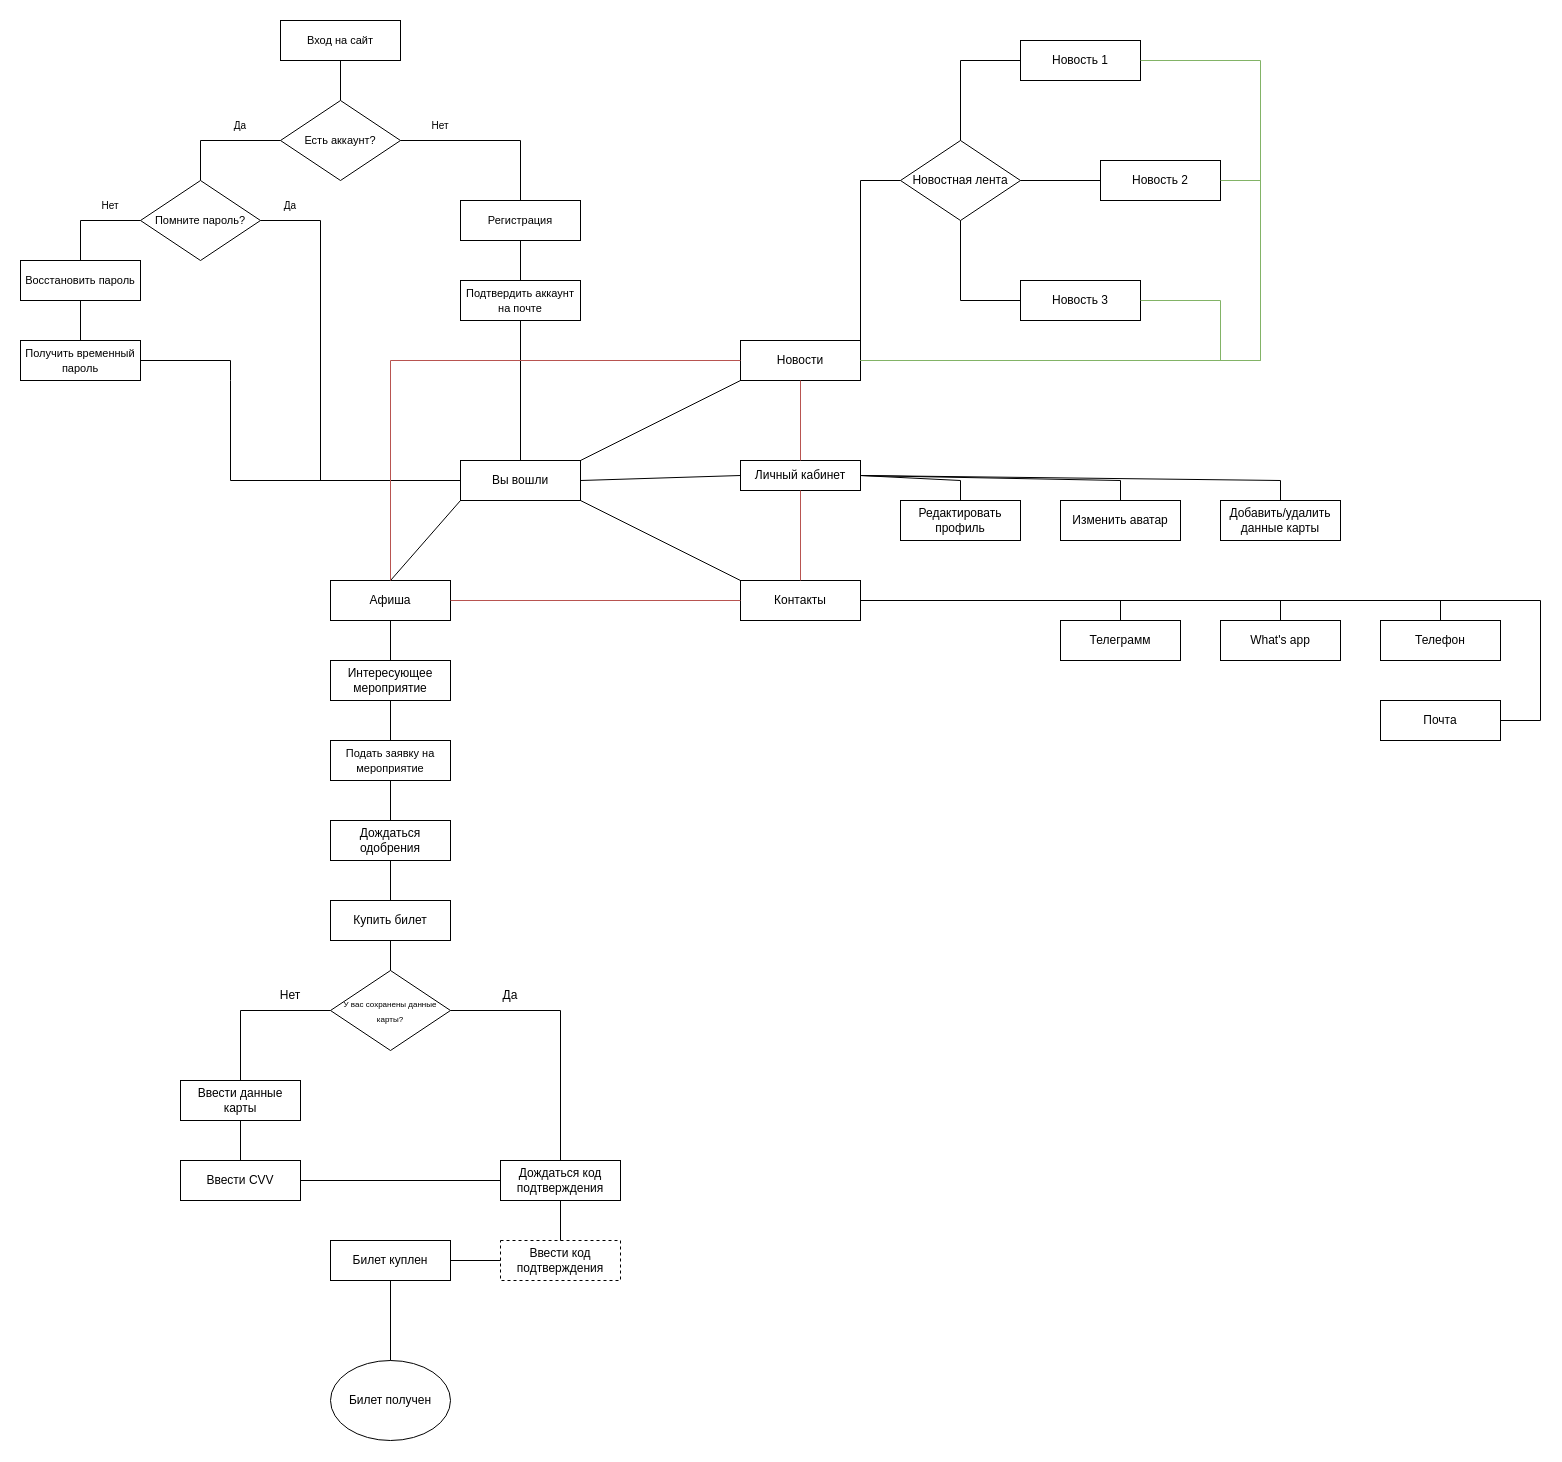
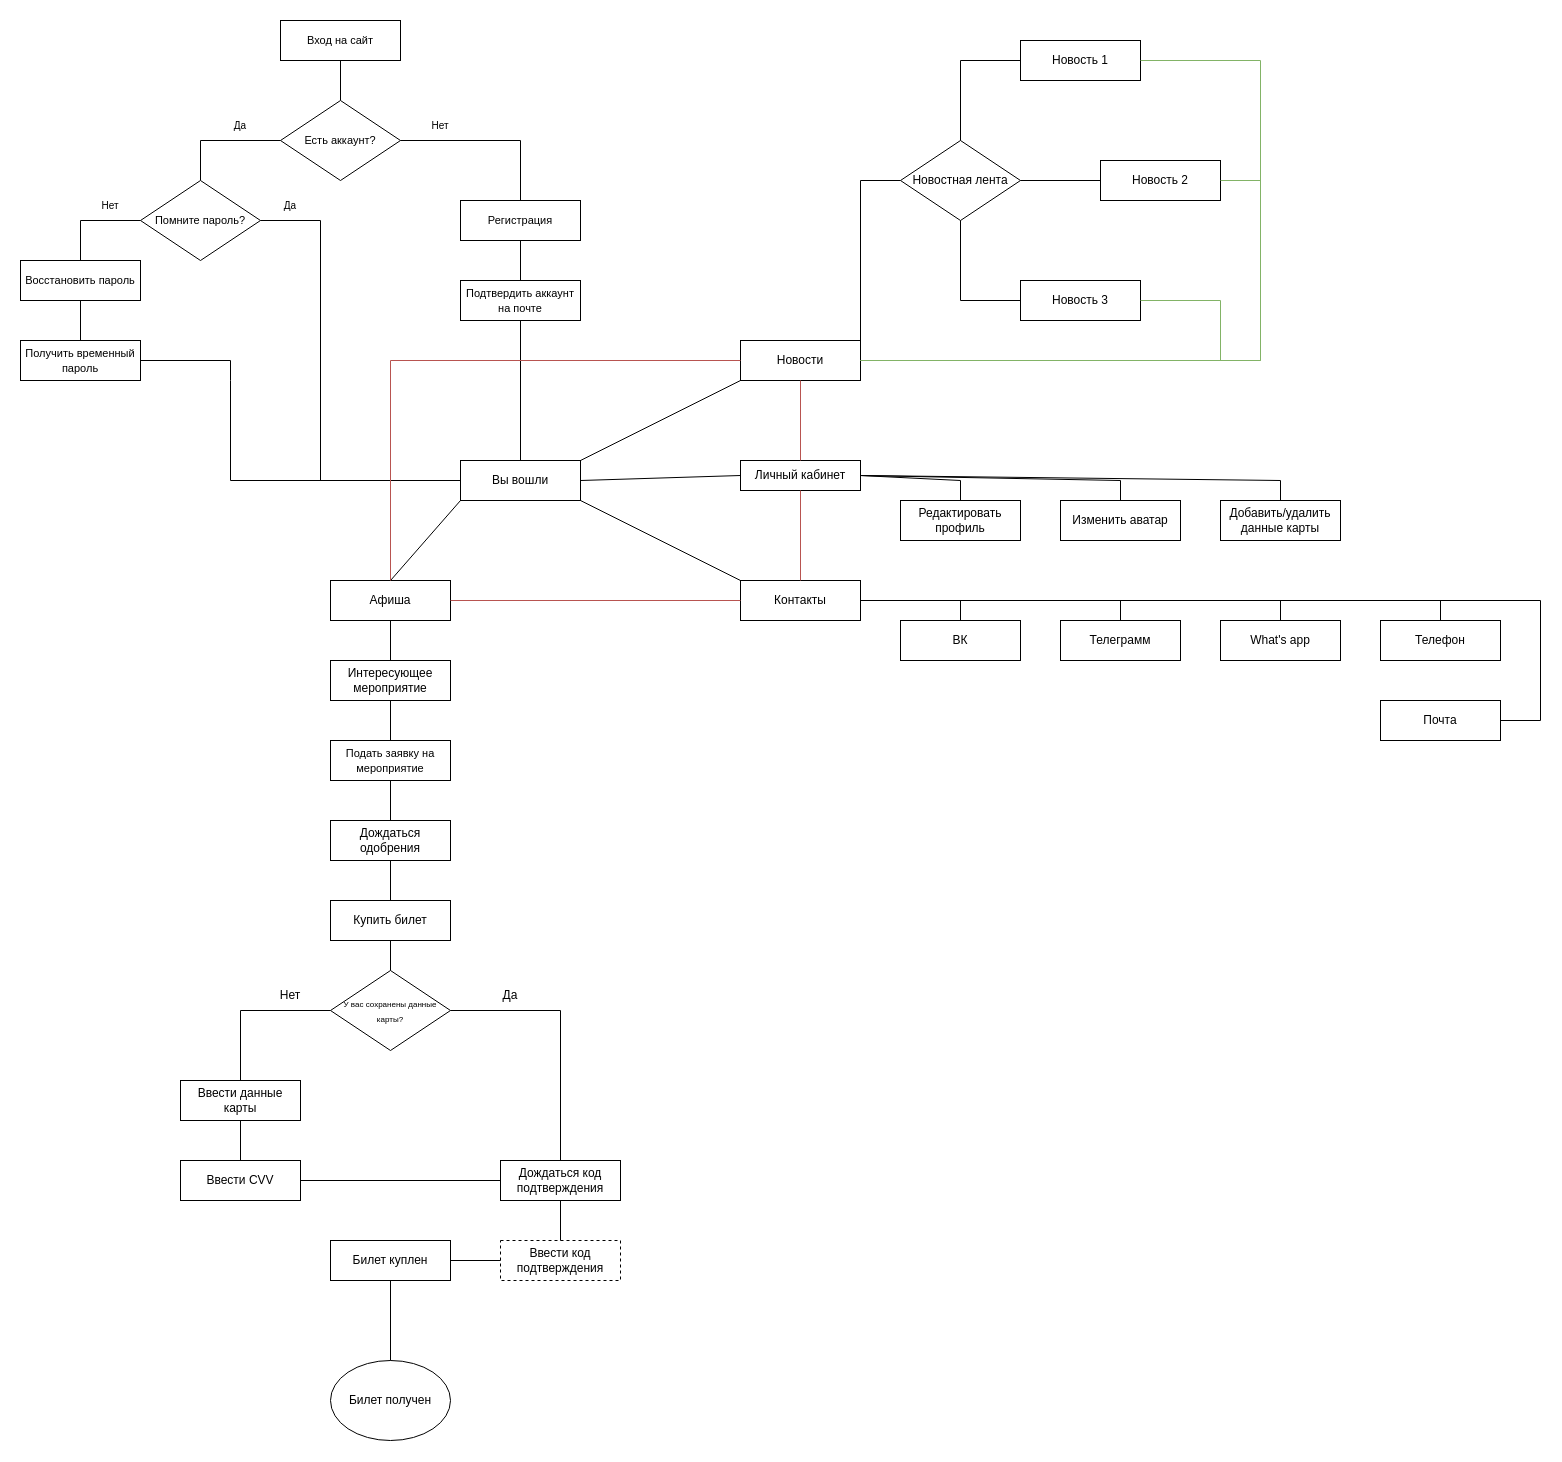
+ <mxCell id="83" value="" style="endArrow=none;html=1;rounded=0;exitX=0.5;exitY=0;exitDx=0;exitDy=0;entryX=1;entryY=0.5;entryDx=0;entryDy=0;" edge="1" parent="1" source="77" target="45"><mxGeometry width="50" height="50" relative="1" as="geometry"><mxPoint x="1000" y="650" as="sourcePoint" /><mxPoint x="1050" y="600" as="targetPoint" /><Array as="points"><mxPoint x="960" y="600" /></Array></mxGeometry></mxCell>
+ <mxCell id="77" value="ВК" style="rounded=0;whiteSpace=wrap;html=1;" vertex="1" parent="1"><mxGeometry x="900" y="620" width="120" height="40" as="geometry" /></mxCell>
